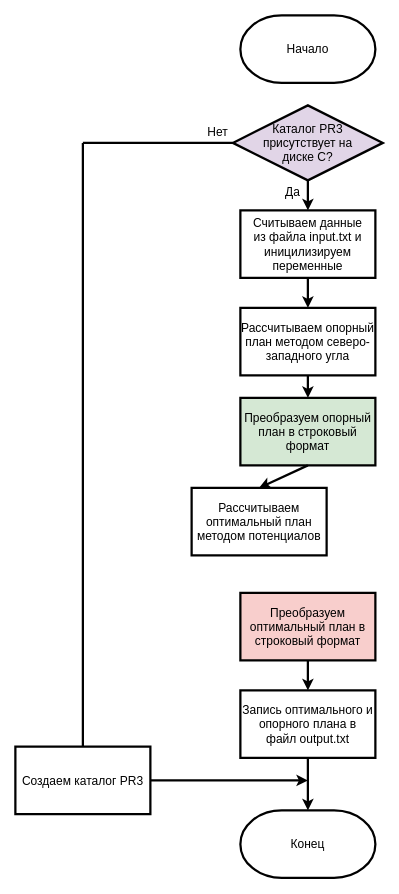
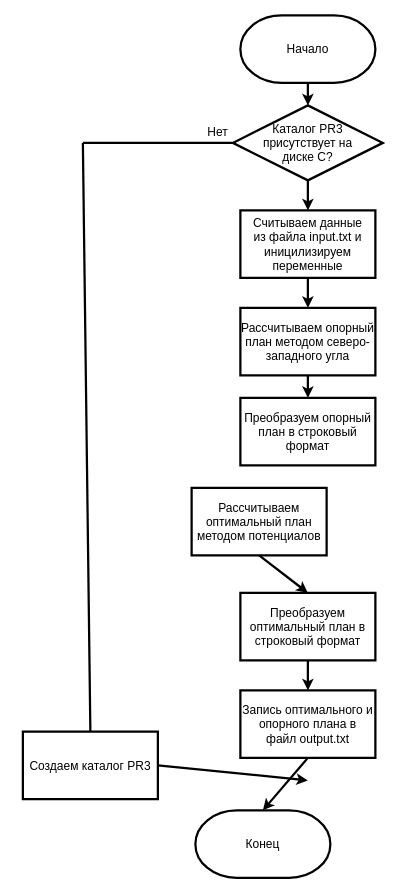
+ <mxCell id="4" value="" style="endArrow=classic;html=1;rounded=0;exitX=0.5;exitY=1;exitDx=0;exitDy=0;exitPerimeter=0;fontSize=13;strokeWidth=3;entryX=0.5;entryY=0;entryDx=0;entryDy=0;" parent="1" source="2" target="6" edge="1"><mxGeometry width="50" height="50" relative="1" as="geometry"><mxPoint x="530" y="170" as="sourcePoint" /><mxPoint x="410" y="170" as="targetPoint" /></mxGeometry></mxCell>
- <mxCell id="6" value="Каталог PR3 &lt;br&gt;присутствует на &lt;br&gt;диске C?" style="rhombus;whiteSpace=wrap;html=1;strokeWidth=3;fontSize=16;fillColor=#e1d5e7;" vertex="1" parent="1"><mxGeometry x="310" y="140" width="200" height="100" as="geometry" /></mxCell>
+ <mxCell id="6" value="Каталог PR3 &lt;br&gt;присутствует на &lt;br&gt;диске C?" style="rhombus;whiteSpace=wrap;html=1;strokeWidth=3;fontSize=16;" vertex="1" parent="1"><mxGeometry x="310" y="140" width="200" height="100" as="geometry" /></mxCell>
- <mxCell id="8" value="&lt;span style=&quot;font-size: 16px;&quot;&gt;Да&lt;/span&gt;" style="text;html=1;strokeColor=none;fillColor=none;align=center;verticalAlign=middle;whiteSpace=wrap;rounded=0;" vertex="1" parent="1"><mxGeometry x="360" y="240" width="60" height="30" as="geometry" /></mxCell>
- <mxCell id="20" value="Преобразуем опорный план в строковый формат" style="rounded=0;whiteSpace=wrap;html=1;strokeWidth=3;fontSize=16;fillColor=#d5e8d4;" vertex="1" parent="1"><mxGeometry x="320" y="530" width="180" height="90" as="geometry" /></mxCell>
+ <mxCell id="20" value="Преобразуем опорный план в строковый формат" style="rounded=0;whiteSpace=wrap;html=1;strokeWidth=3;fontSize=16;" vertex="1" parent="1"><mxGeometry x="320" y="530" width="180" height="90" as="geometry" /></mxCell>
- <mxCell id="21" value="" style="endArrow=classic;html=1;rounded=0;strokeWidth=3;fontSize=12;exitX=0.5;exitY=1;exitDx=0;exitDy=0;entryX=0.5;entryY=0;entryDx=0;entryDy=0;" edge="1" parent="1" source="20" target="19"><mxGeometry width="50" height="50" relative="1" as="geometry"><mxPoint x="440" y="750" as="sourcePoint" /><mxPoint x="490" y="700" as="targetPoint" /></mxGeometry></mxCell>
+ <mxCell id="23" value="" style="endArrow=classic;html=1;rounded=0;strokeWidth=3;fontSize=12;exitX=0.5;exitY=1;exitDx=0;exitDy=0;entryX=0.5;entryY=0;entryDx=0;entryDy=0;" edge="1" parent="1" source="19" target="22"><mxGeometry width="50" height="50" relative="1" as="geometry"><mxPoint x="560" y="740" as="sourcePoint" /><mxPoint x="610" y="690" as="targetPoint" /></mxGeometry></mxCell>
- <mxCell id="22" value="Преобразуем оптимальный план в строковый формат" style="rounded=0;whiteSpace=wrap;html=1;strokeWidth=3;fontSize=16;fillColor=#f8cecc;" vertex="1" parent="1"><mxGeometry x="320" y="790" width="180" height="90" as="geometry" /></mxCell>
+ <mxCell id="22" value="Преобразуем оптимальный план в строковый формат" style="rounded=0;whiteSpace=wrap;html=1;strokeWidth=3;fontSize=16;" vertex="1" parent="1"><mxGeometry x="320" y="790" width="180" height="90" as="geometry" /></mxCell>
- <mxCell id="13" value="Создаем каталог PR3" style="rounded=0;whiteSpace=wrap;html=1;strokeWidth=3;fontSize=16;" vertex="1" parent="1"><mxGeometry x="20" y="995" width="180" height="90" as="geometry" /></mxCell>
+ <mxCell id="13" value="Создаем каталог PR3" style="rounded=0;whiteSpace=wrap;html=1;strokeWidth=3;fontSize=16;" vertex="1" parent="1"><mxGeometry x="30" y="975" width="180" height="90" as="geometry" /></mxCell>
- <mxCell id="3" value="Конец" style="strokeWidth=3;html=1;shape=mxgraph.flowchart.terminator;whiteSpace=wrap;fontSize=16;" parent="1" vertex="1"><mxGeometry x="320" y="1080" width="180" height="90" as="geometry" /></mxCell>
+ <mxCell id="3" value="Конец" style="strokeWidth=3;html=1;shape=mxgraph.flowchart.terminator;whiteSpace=wrap;fontSize=16;" parent="1" vertex="1"><mxGeometry x="260" y="1080" width="180" height="90" as="geometry" /></mxCell>
